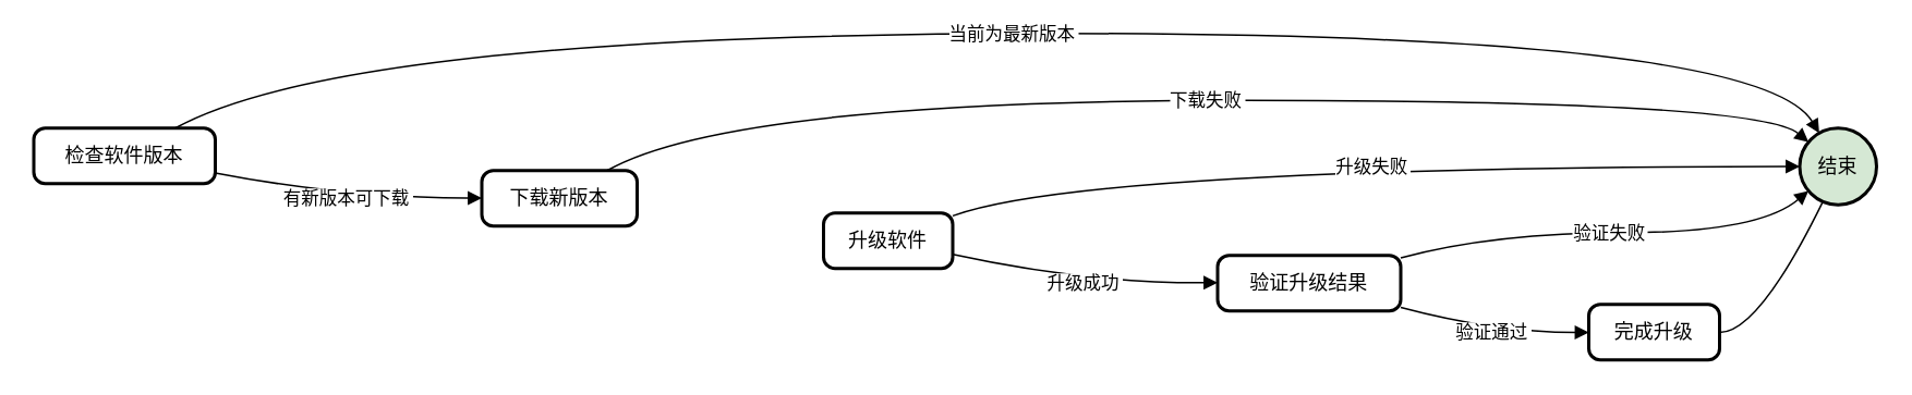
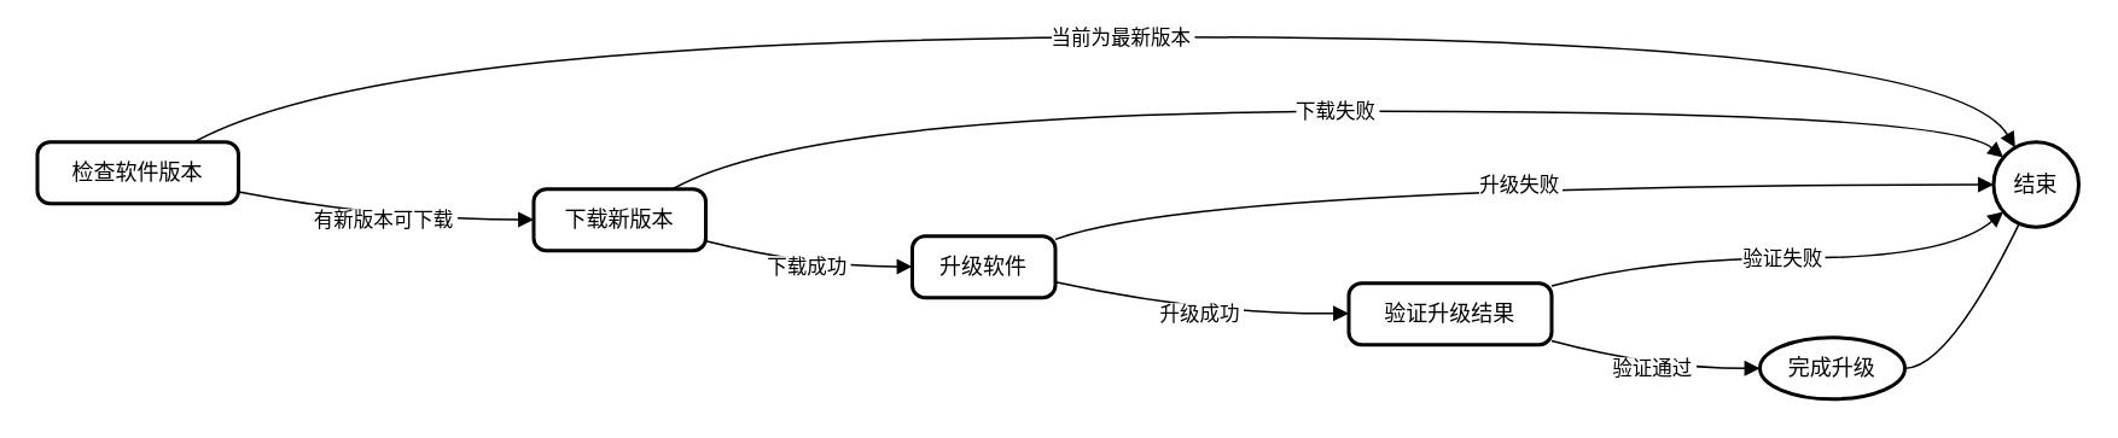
- <mxCell id="7" value="结束" style="ellipse;aspect=fixed;strokeWidth=2;whiteSpace=wrap;fillColor=#d5e8d4;" vertex="1" parent="1"><mxGeometry x="1100" y="78" width="47" height="47" as="geometry" /></mxCell>
+ <mxCell id="7" value="结束" style="ellipse;aspect=fixed;strokeWidth=2;whiteSpace=wrap;" vertex="1" parent="1"><mxGeometry x="1100" y="78" width="47" height="47" as="geometry" /></mxCell>
+ <mxCell id="10" value="下载成功" style="curved=1;startArrow=none;endArrow=block;exitX=0.996;exitY=0.842;entryX=-0.004;entryY=0.493;" edge="1" parent="1" source="3" target="4"><mxGeometry relative="1" as="geometry"><Array as="points"><mxPoint x="446" y="147" /></Array></mxGeometry></mxCell>
- <mxCell id="6" value="完成升级" style="rounded=1;absoluteArcSize=1;arcSize=14;whiteSpace=wrap;strokeWidth=2;" vertex="1" parent="1"><mxGeometry x="971" y="186" width="80" height="34" as="geometry" /></mxCell>
+ <mxCell id="6" value="完成升级" style="ellipse;absoluteArcSize=1;arcSize=14;whiteSpace=wrap;strokeWidth=2;" vertex="1" parent="1"><mxGeometry x="971" y="186" width="80" height="34" as="geometry" /></mxCell>
